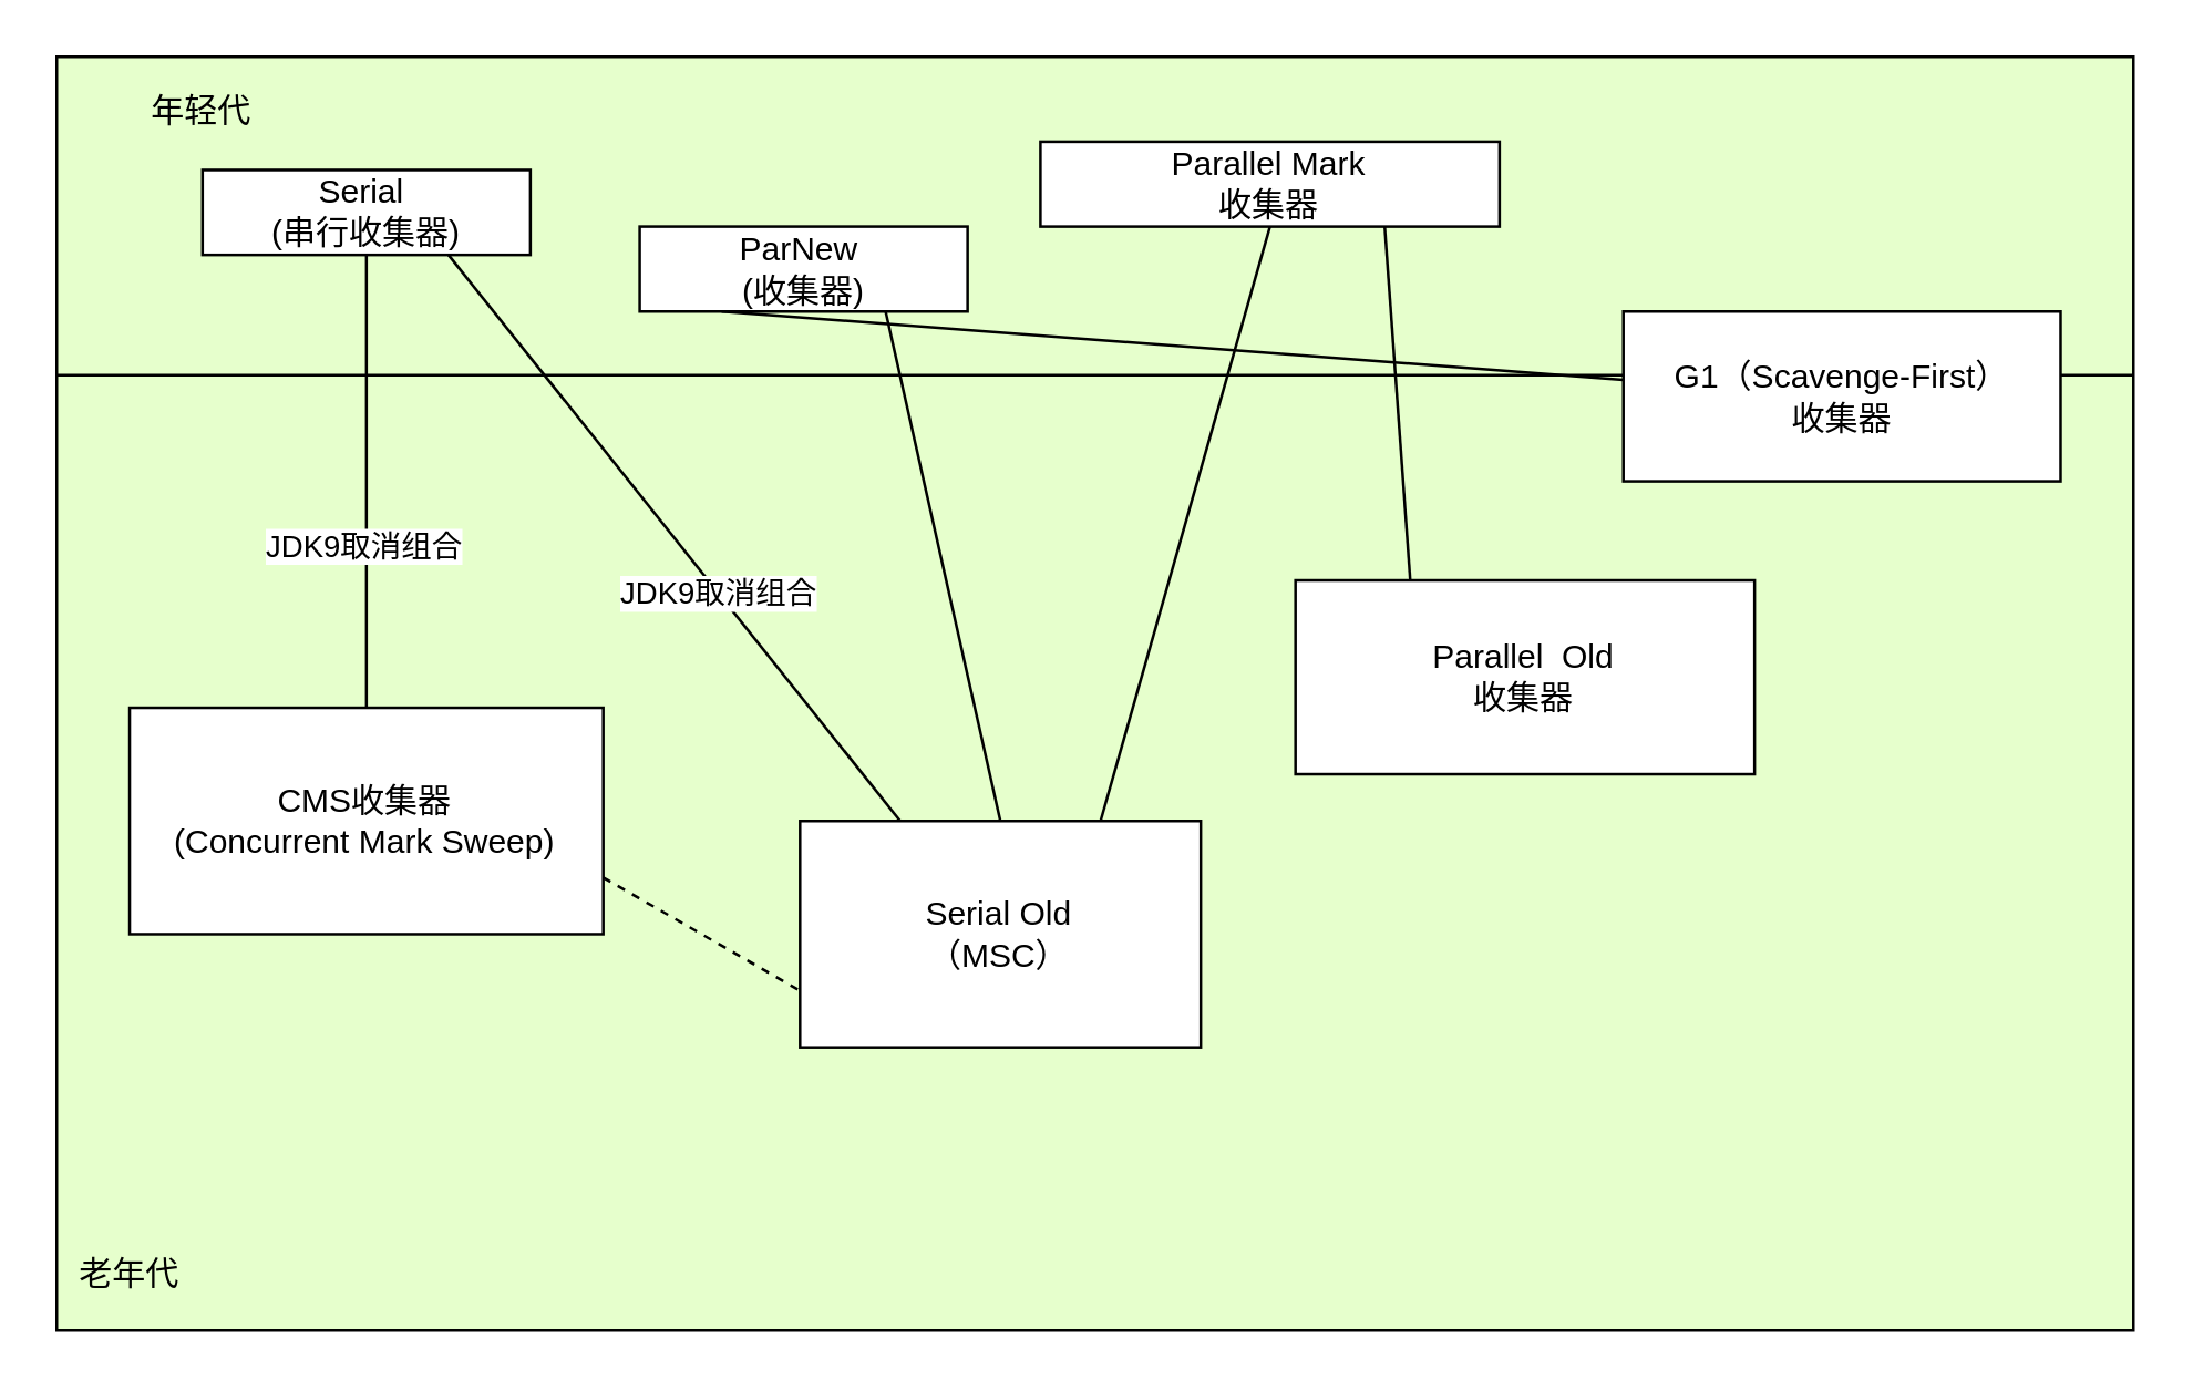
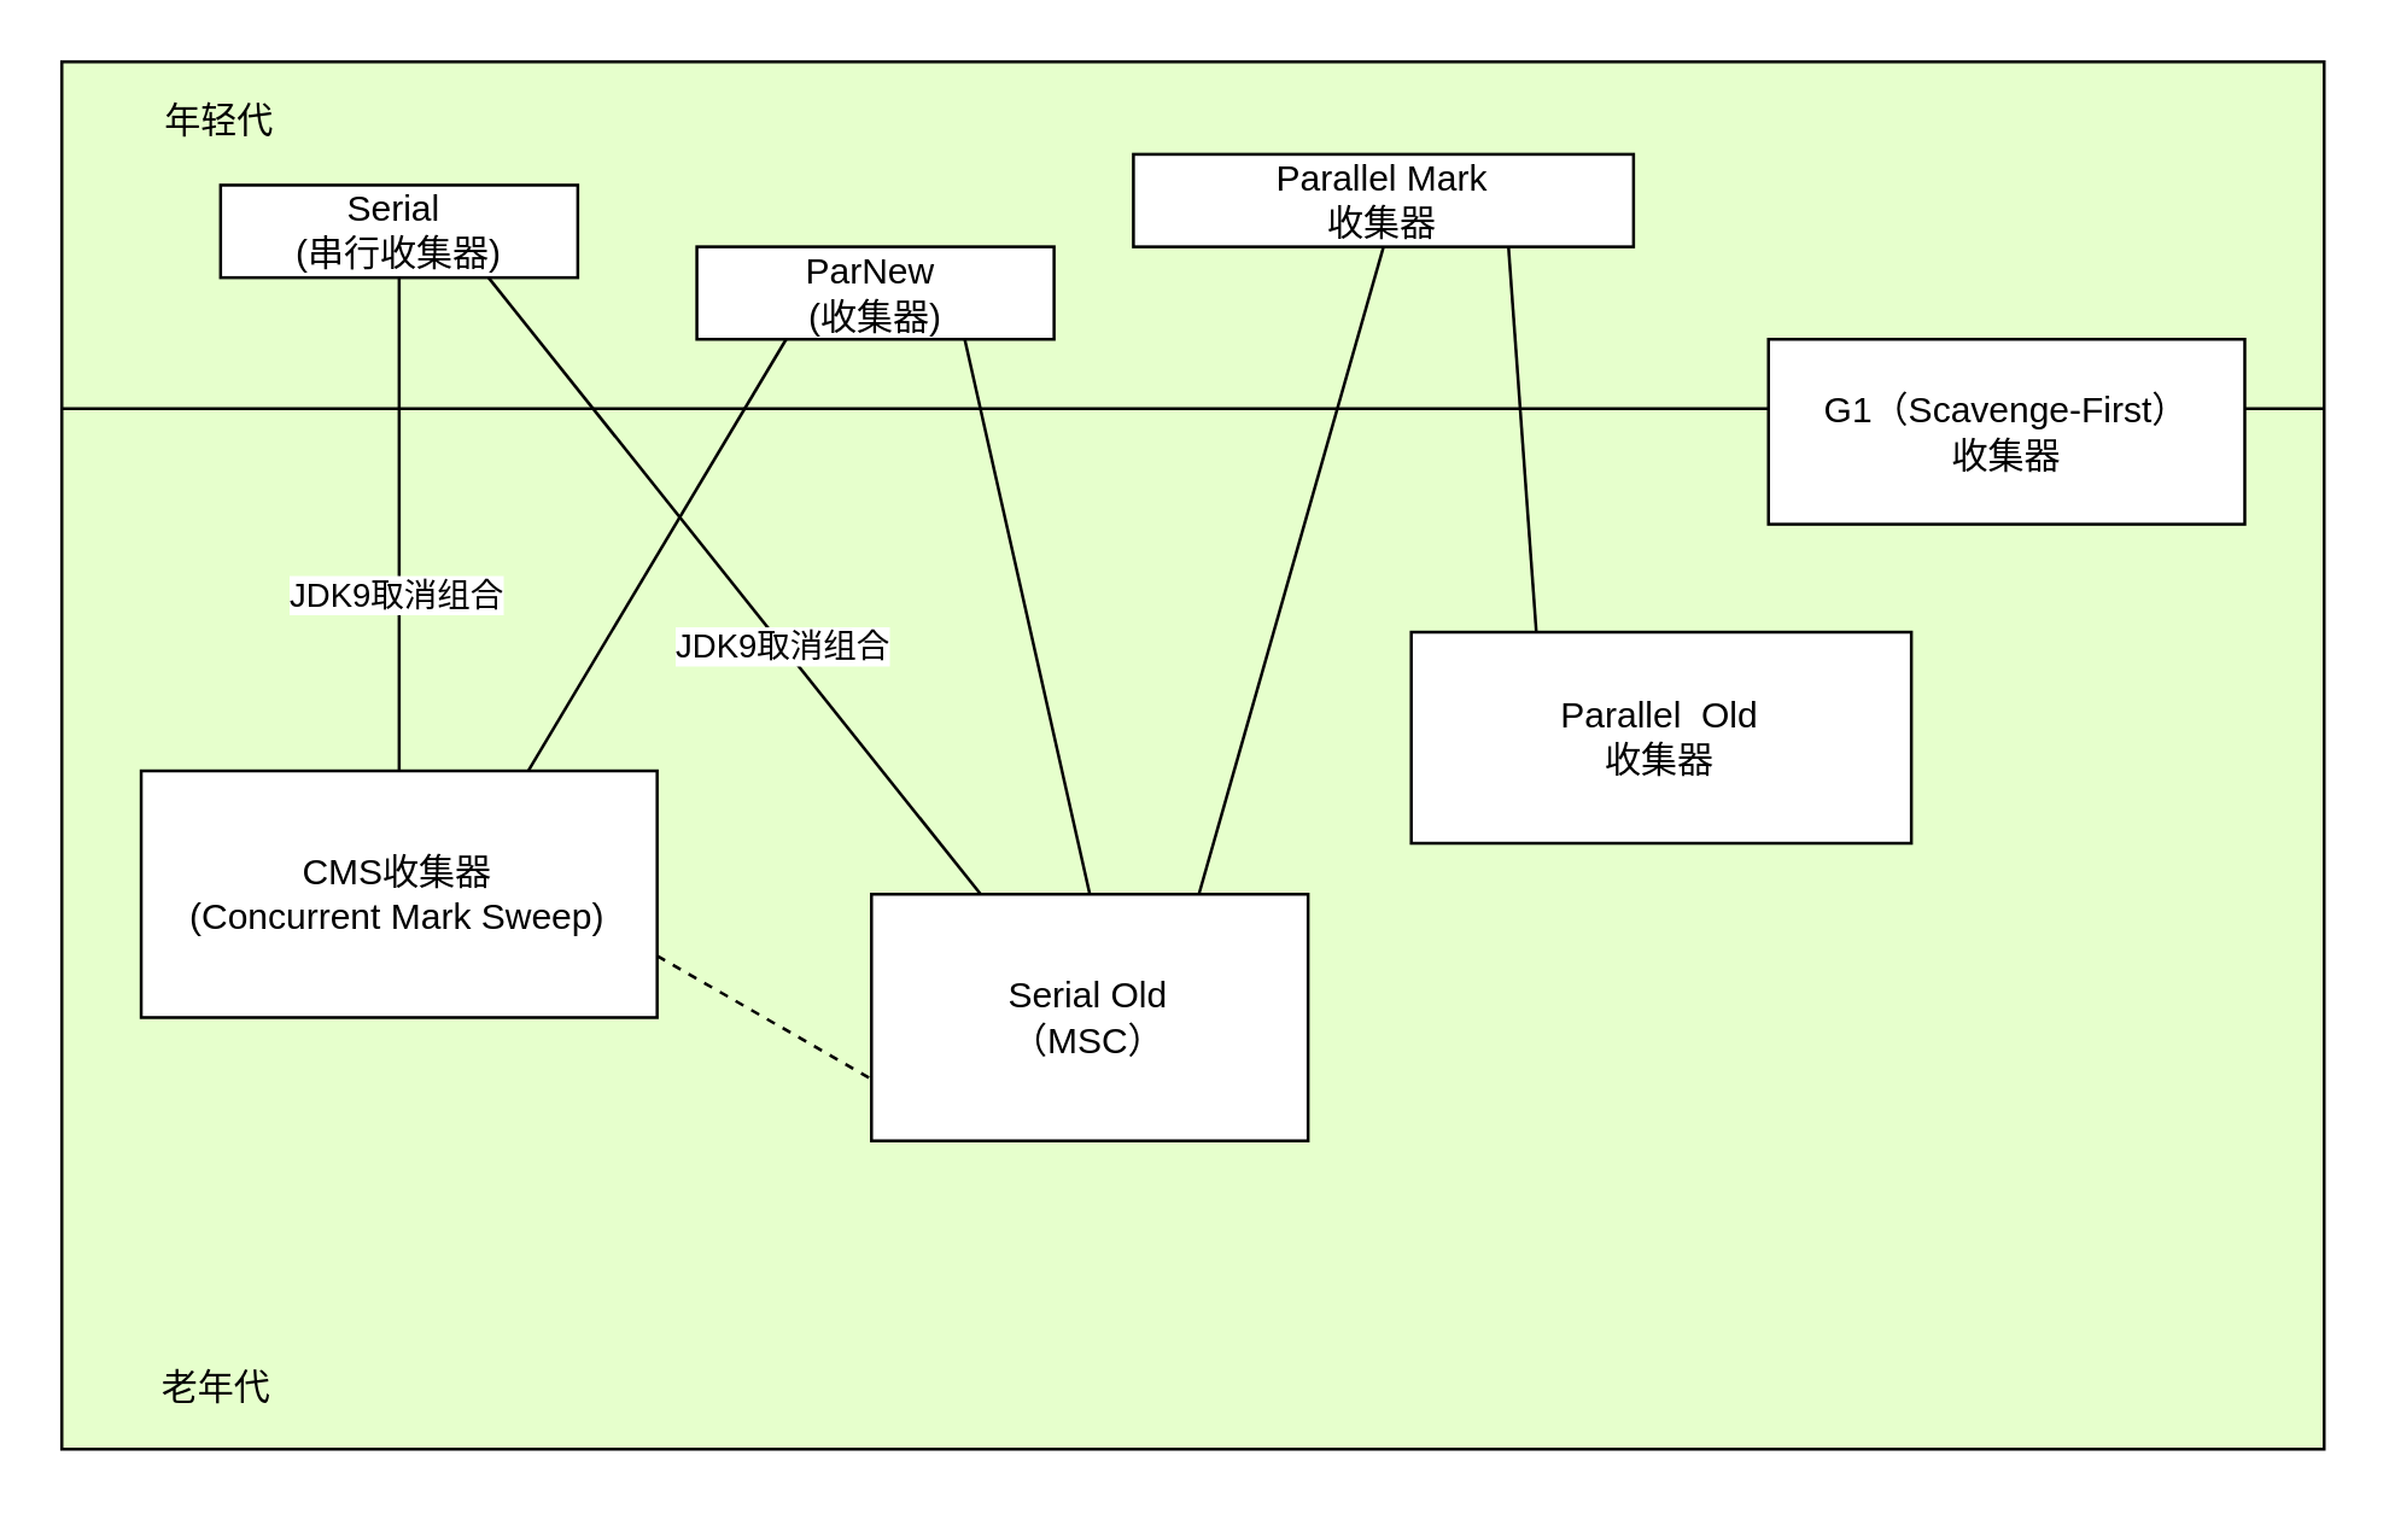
- <mxCell id="12" style="edgeStyle=none;rounded=0;orthogonalLoop=1;jettySize=auto;html=1;exitX=0.25;exitY=1;exitDx=0;exitDy=0;endArrow=none;endFill=0;" parent="2" source="14" target="20" edge="1"><mxGeometry relative="1" as="geometry" /></mxCell>
+ <mxCell id="12" style="edgeStyle=none;rounded=0;orthogonalLoop=1;jettySize=auto;html=1;exitX=0.25;exitY=1;exitDx=0;exitDy=0;entryX=0.75;entryY=0;entryDx=0;entryDy=0;endArrow=none;endFill=0;" parent="2" source="14" target="16" edge="1"><mxGeometry relative="1" as="geometry" /></mxCell>
- <mxCell id="6" value="老年代" style="text;html=1;strokeColor=none;fillColor=none;align=center;verticalAlign=middle;whiteSpace=wrap;rounded=0;" parent="2" vertex="1"><mxGeometry y="429.333" width="52.632" height="20.444" as="geometry" /></mxCell>
+ <mxCell id="6" value="老年代" style="text;html=1;strokeColor=none;fillColor=none;align=center;verticalAlign=middle;whiteSpace=wrap;rounded=0;" parent="2" vertex="1"><mxGeometry x="25" y="429.333" width="52.632" height="20.444" as="geometry" /></mxCell>
